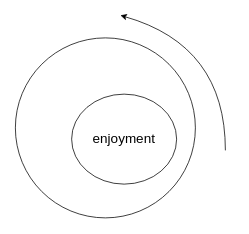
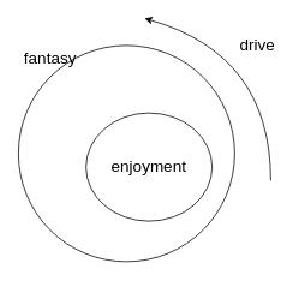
+ <mxCell id="4" value="&lt;font style=&quot;font-size: 18px&quot;&gt;drive&lt;/font&gt;" style="text;html=1;align=center;verticalAlign=middle;resizable=0;points=[];autosize=1;strokeColor=none;fillColor=none;" vertex="1" parent="1"><mxGeometry x="260" y="40" width="50" height="20" as="geometry" /></mxCell>
+ <mxCell id="6" value="fantasy" style="text;html=1;align=center;verticalAlign=middle;resizable=0;points=[];autosize=1;strokeColor=none;fillColor=none;fontSize=18;" vertex="1" parent="1"><mxGeometry x="20" y="50" width="70" height="30" as="geometry" /></mxCell>
